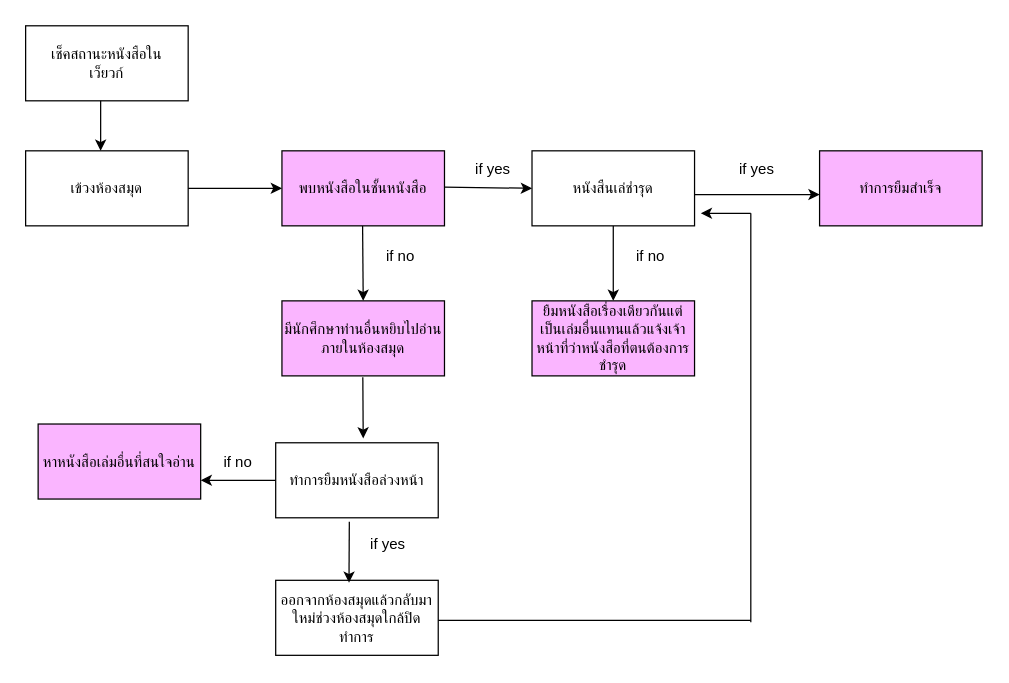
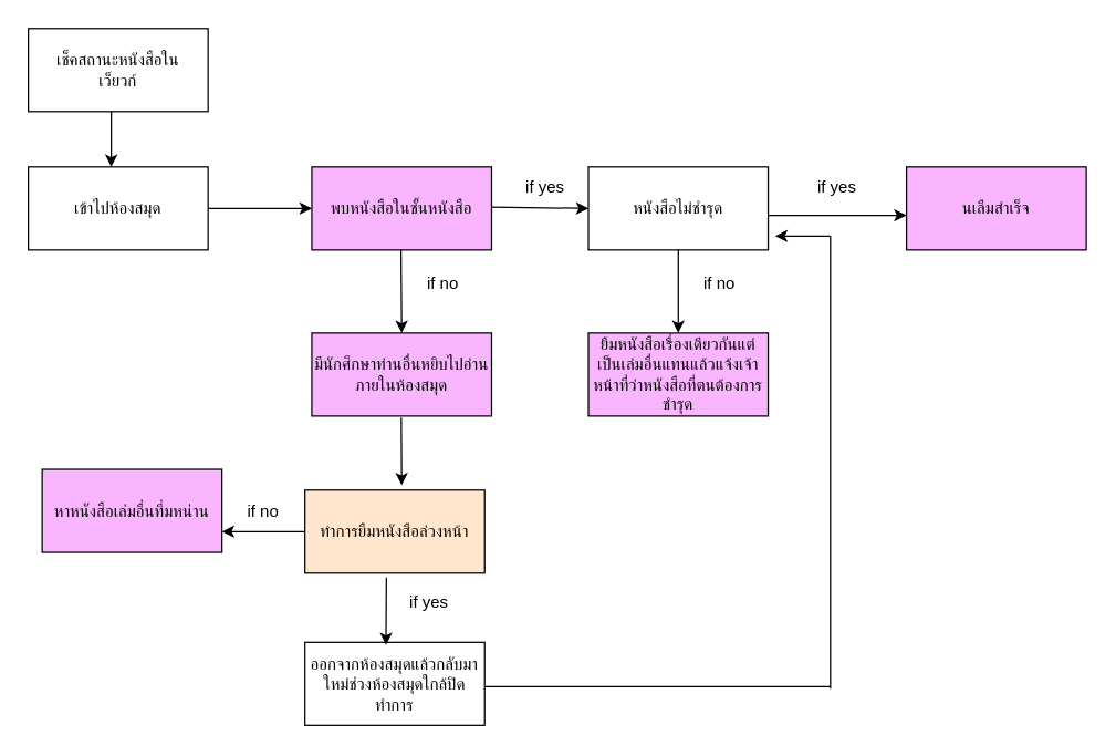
- <mxCell id="3" value="เข้วงห้องสมุด" style="rounded=0;whiteSpace=wrap;html=1;" parent="1" vertex="1"><mxGeometry x="20" y="120" width="130" height="60" as="geometry" /></mxCell>
+ <mxCell id="3" value="เข้าไปห้องสมุด" style="rounded=0;whiteSpace=wrap;html=1;" parent="1" vertex="1"><mxGeometry x="20" y="120" width="130" height="60" as="geometry" /></mxCell>
- <mxCell id="10" value="หนังสืนเล่ชำรุด" style="rounded=0;whiteSpace=wrap;html=1;" parent="1" vertex="1"><mxGeometry x="425" y="120" width="130" height="60" as="geometry" /></mxCell>
+ <mxCell id="10" value="หนังสือไม่ชำรุด" style="rounded=0;whiteSpace=wrap;html=1;" parent="1" vertex="1"><mxGeometry x="425" y="120" width="130" height="60" as="geometry" /></mxCell>
- <mxCell id="4" value="ทำการยืมสำเร็จ" style="rounded=0;whiteSpace=wrap;html=1;fillColor=#FAB5FF;" parent="1" vertex="1"><mxGeometry x="655" y="120" width="130" height="60" as="geometry" /></mxCell>
+ <mxCell id="4" value="นเลืมสำเร็จ" style="rounded=0;whiteSpace=wrap;html=1;fillColor=#FAB5FF;" parent="1" vertex="1"><mxGeometry x="655" y="120" width="130" height="60" as="geometry" /></mxCell>
- <mxCell id="16" value="หาหนังสือเล่มอื่นที่สนใจอ่าน" style="rounded=0;whiteSpace=wrap;html=1;fillColor=#FAB5FF;" parent="1" vertex="1"><mxGeometry x="30" y="338.5" width="130" height="60" as="geometry" /></mxCell>
+ <mxCell id="16" value="หาหนังสือเล่มอื่นที่มหน่าน" style="rounded=0;whiteSpace=wrap;html=1;fillColor=#FAB5FF;" parent="1" vertex="1"><mxGeometry x="30" y="338.5" width="130" height="60" as="geometry" /></mxCell>
- <mxCell id="14" value="ทำการยืมหนังสือล่วงหน้า" style="rounded=0;whiteSpace=wrap;html=1;" parent="1" vertex="1"><mxGeometry x="220" y="353.5" width="130" height="60" as="geometry" /></mxCell>
+ <mxCell id="14" value="ทำการยืมหนังสือล่วงหน้า" style="rounded=0;whiteSpace=wrap;html=1;fillColor=#ffe6cc;" parent="1" vertex="1"><mxGeometry x="220" y="353.5" width="130" height="60" as="geometry" /></mxCell>
